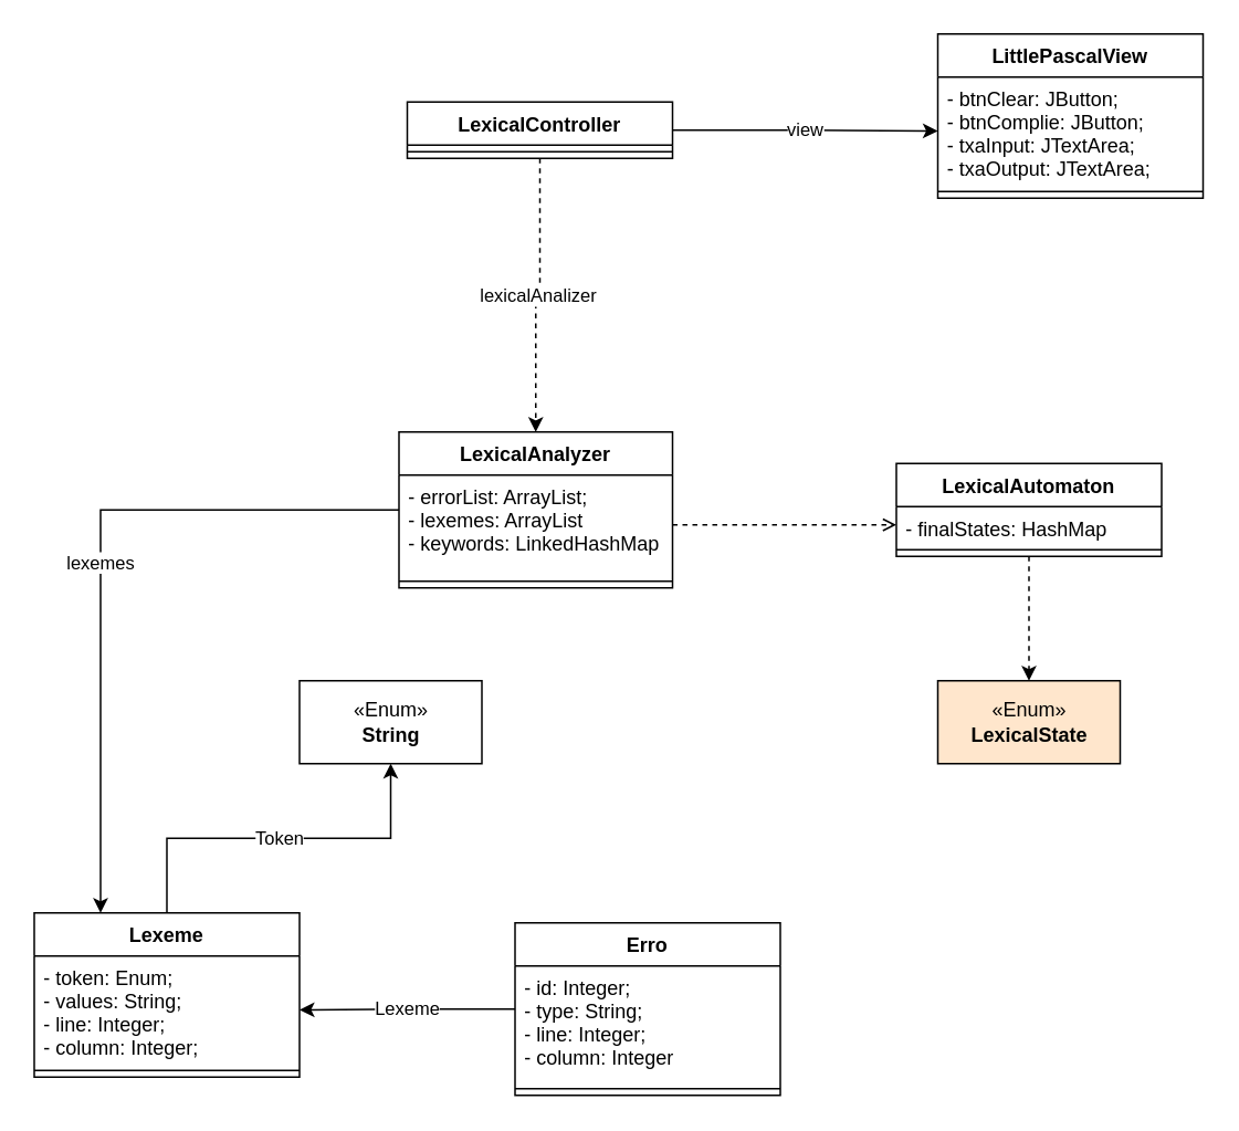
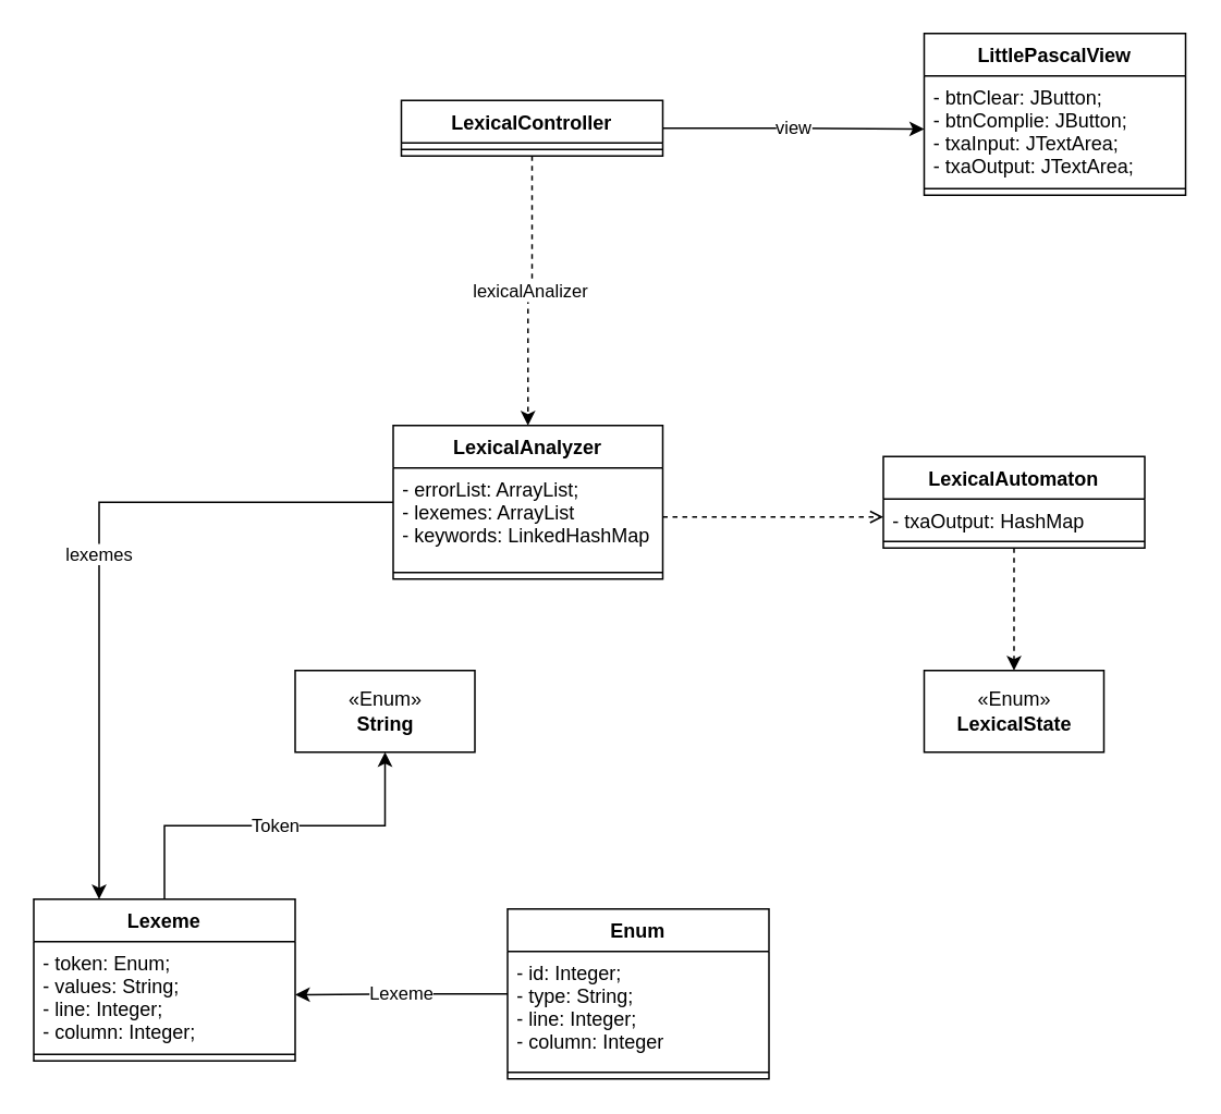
- <mxCell id="17" value="- finalStates: HashMap" style="text;strokeColor=none;fillColor=none;align=left;verticalAlign=top;spacingLeft=4;spacingRight=4;overflow=hidden;rotatable=0;points=[[0,0.5],[1,0.5]];portConstraint=eastwest;" parent="16" vertex="1"><mxGeometry y="26" width="160" height="22" as="geometry" /></mxCell>
+ <mxCell id="17" value="- txaOutput: HashMap" style="text;strokeColor=none;fillColor=none;align=left;verticalAlign=top;spacingLeft=4;spacingRight=4;overflow=hidden;rotatable=0;points=[[0,0.5],[1,0.5]];portConstraint=eastwest;" parent="16" vertex="1"><mxGeometry y="26" width="160" height="22" as="geometry" /></mxCell>
- <mxCell id="19" value="«Enum»&lt;br&gt;&lt;b&gt;LexicalState&lt;br&gt;&lt;/b&gt;" style="html=1;fillColor=#ffe6cc;" parent="1" vertex="1"><mxGeometry x="565" y="410" width="110" height="50" as="geometry" /></mxCell>
+ <mxCell id="19" value="«Enum»&lt;br&gt;&lt;b&gt;LexicalState&lt;br&gt;&lt;/b&gt;" style="html=1;" parent="1" vertex="1"><mxGeometry x="565" y="410" width="110" height="50" as="geometry" /></mxCell>
- <mxCell id="7" value="Erro" style="swimlane;fontStyle=1;align=center;verticalAlign=top;childLayout=stackLayout;horizontal=1;startSize=26;horizontalStack=0;resizeParent=1;resizeParentMax=0;resizeLast=0;collapsible=1;marginBottom=0;" parent="1" vertex="1"><mxGeometry x="310" y="556" width="160" height="104" as="geometry" /></mxCell>
+ <mxCell id="7" value="Enum" style="swimlane;fontStyle=1;align=center;verticalAlign=top;childLayout=stackLayout;horizontal=1;startSize=26;horizontalStack=0;resizeParent=1;resizeParentMax=0;resizeLast=0;collapsible=1;marginBottom=0;" parent="1" vertex="1"><mxGeometry x="310" y="556" width="160" height="104" as="geometry" /></mxCell>
